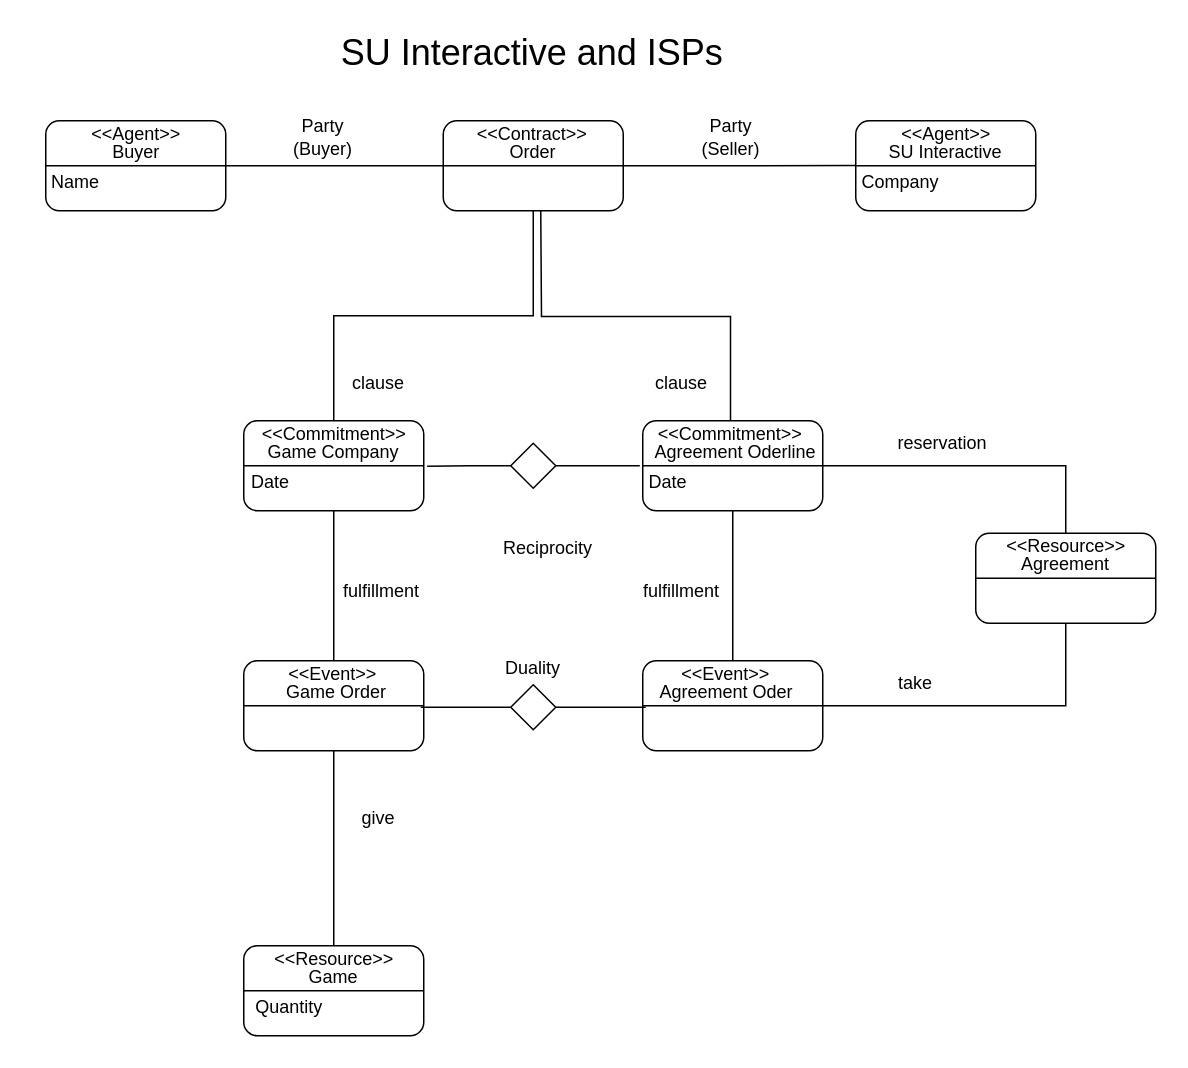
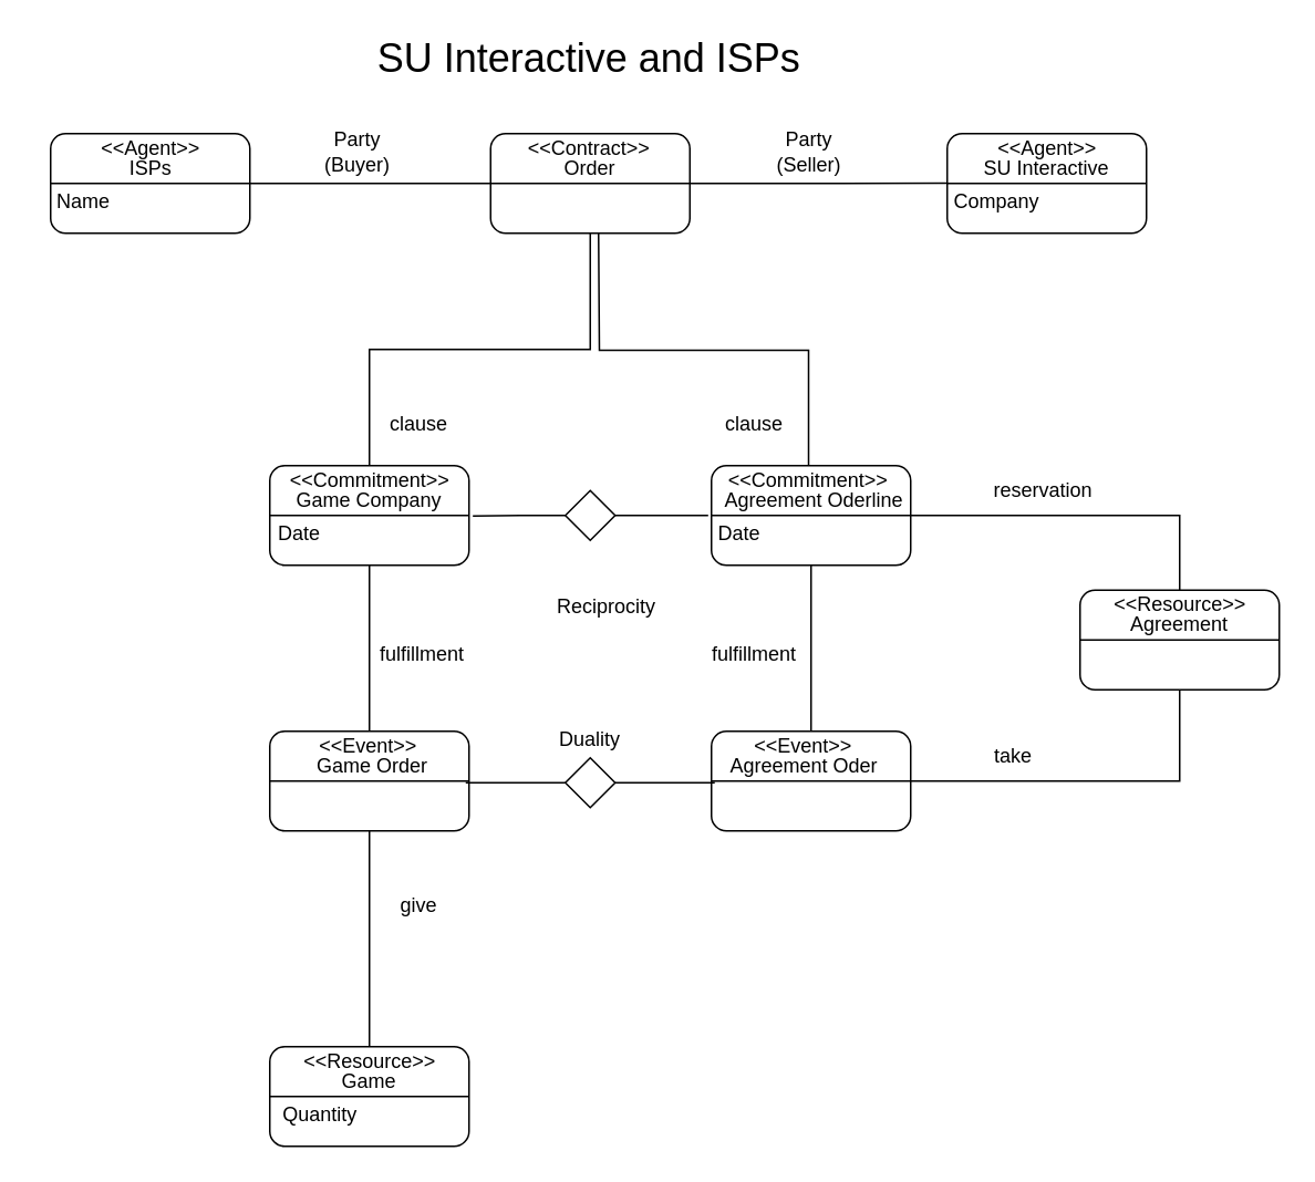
- <mxCell id="13" value="Buyer" style="text;html=1;strokeColor=none;fillColor=none;align=center;verticalAlign=middle;whiteSpace=wrap;rounded=0;fontSize=12;" parent="1" vertex="1"><mxGeometry x="47.5" y="96" width="85" height="10" as="geometry" /></mxCell>
+ <mxCell id="13" value="ISPs" style="text;html=1;strokeColor=none;fillColor=none;align=center;verticalAlign=middle;whiteSpace=wrap;rounded=0;fontSize=12;" parent="1" vertex="1"><mxGeometry x="47.5" y="96" width="85" height="10" as="geometry" /></mxCell>
